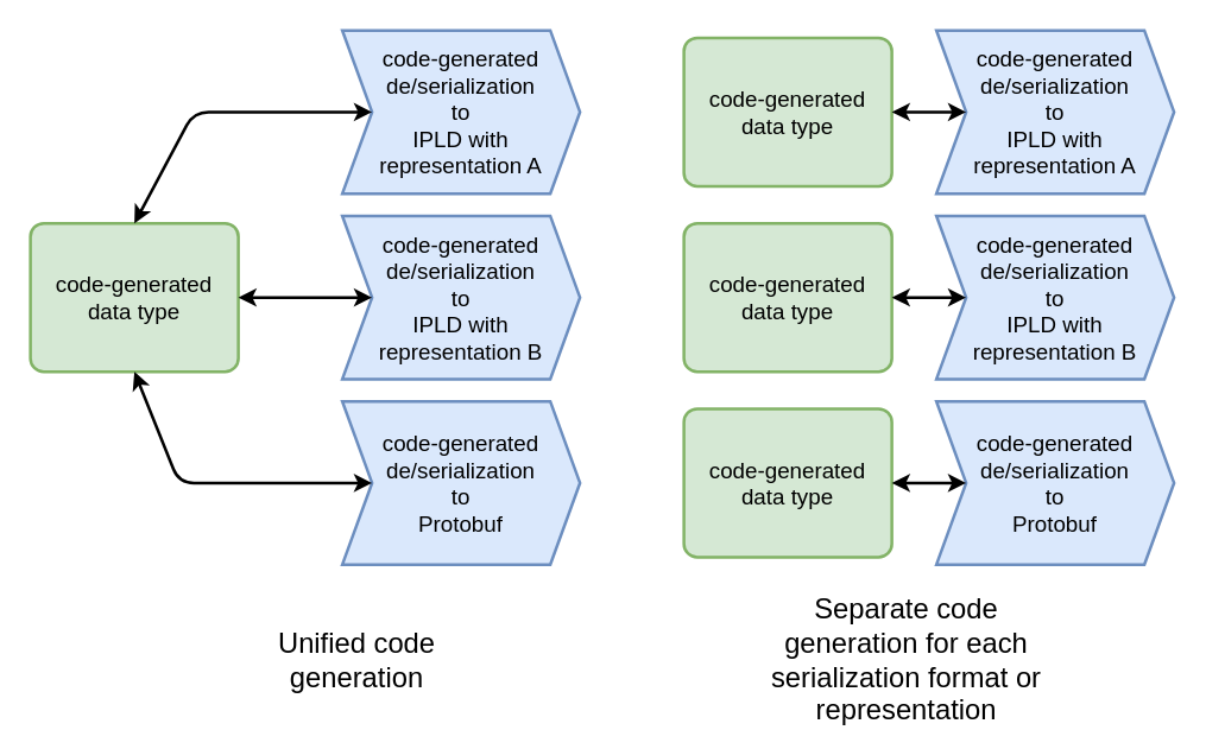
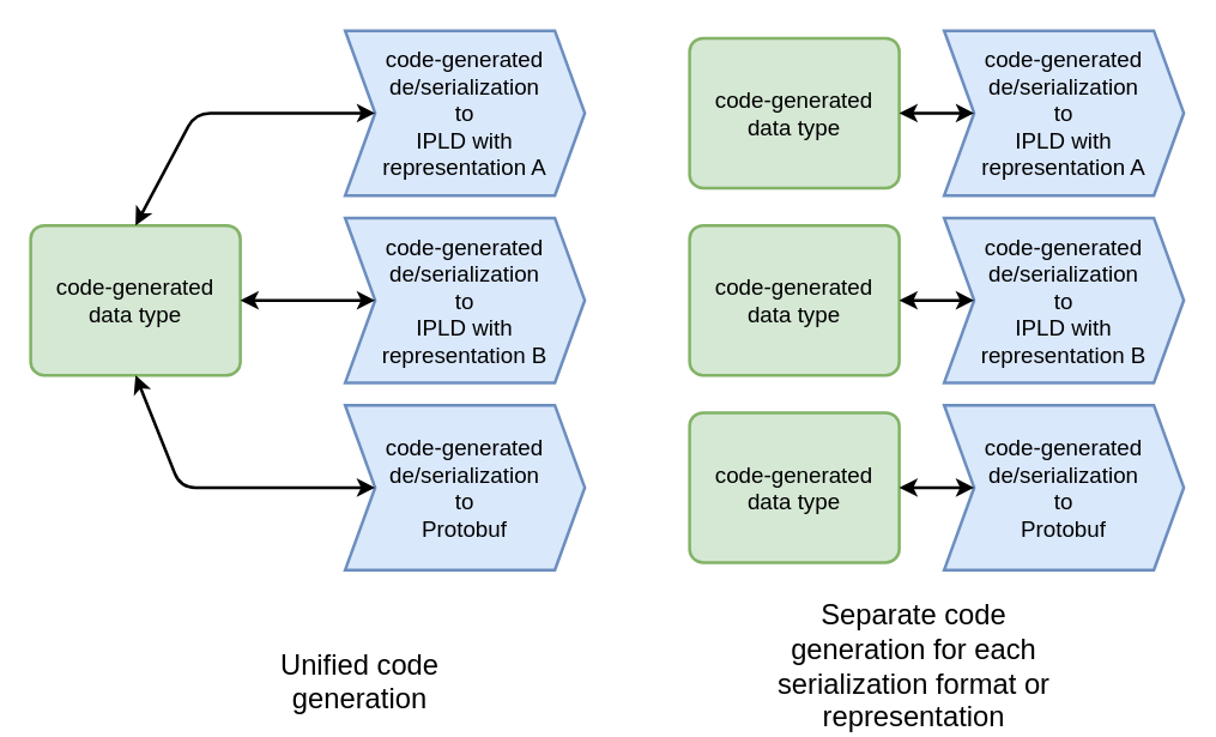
- <mxCell id="18" value="Unified code generation" style="text;html=1;strokeColor=none;fillColor=none;align=center;verticalAlign=middle;whiteSpace=wrap;rounded=0;fontSize=19;" vertex="1" parent="1"><mxGeometry x="140" y="420" width="200" height="50" as="geometry" /></mxCell>
+ <mxCell id="18" value="Unified code generation" style="text;html=1;strokeColor=none;fillColor=none;align=center;verticalAlign=middle;whiteSpace=wrap;rounded=0;fontSize=19;" vertex="1" parent="1"><mxGeometry x="140" y="430" width="200" height="50" as="geometry" /></mxCell>
